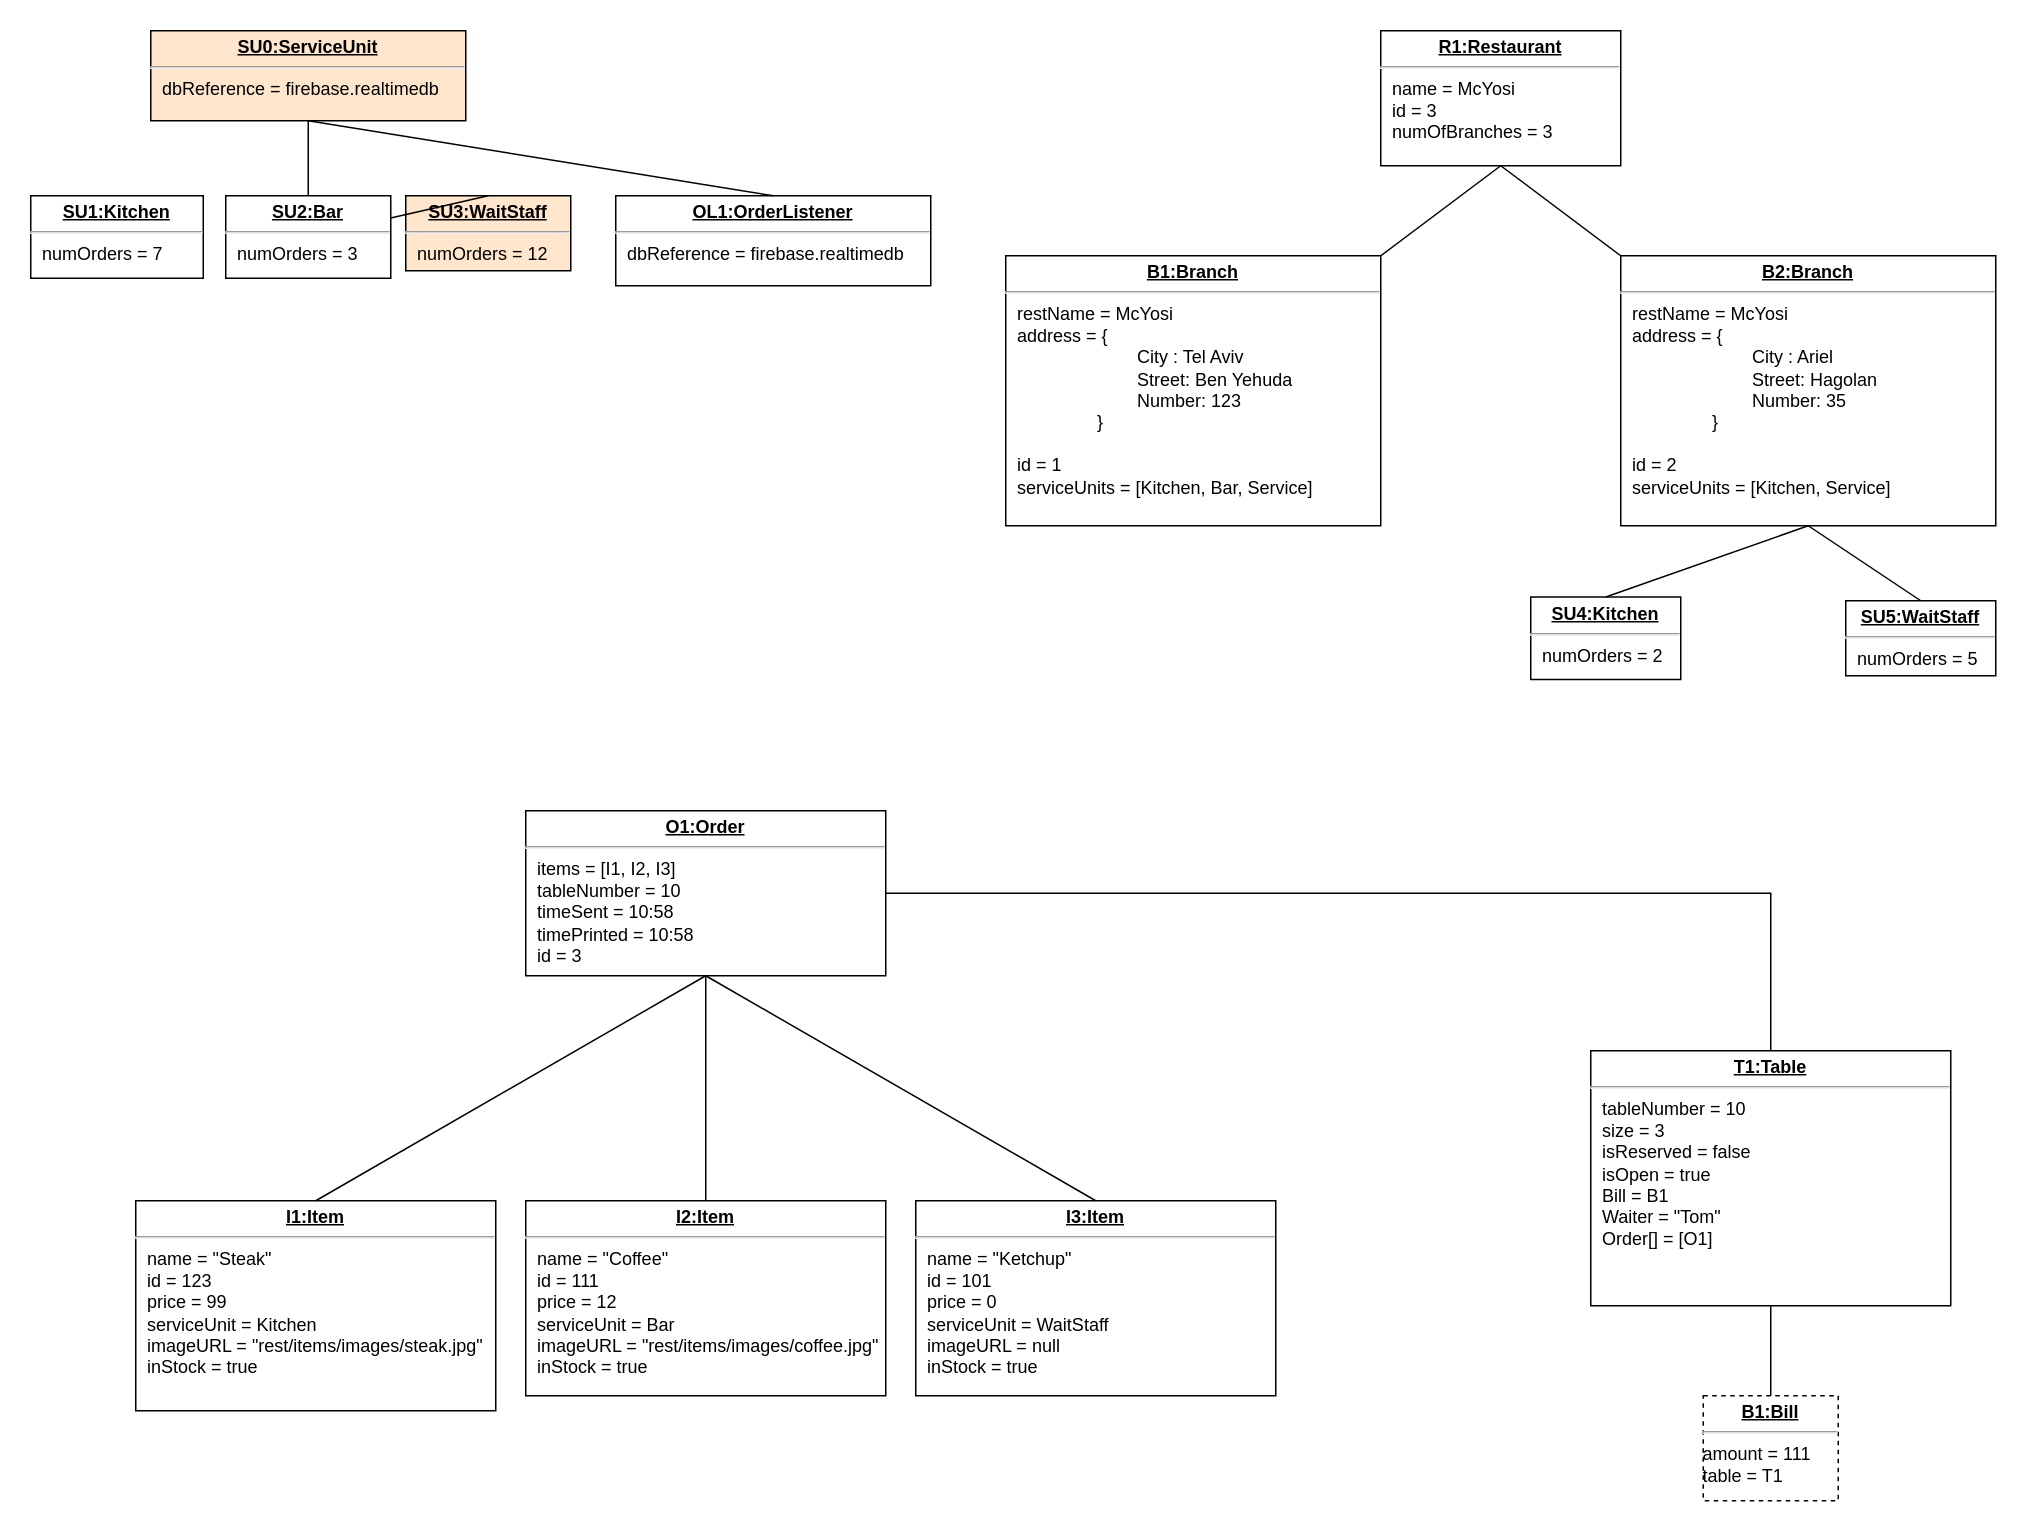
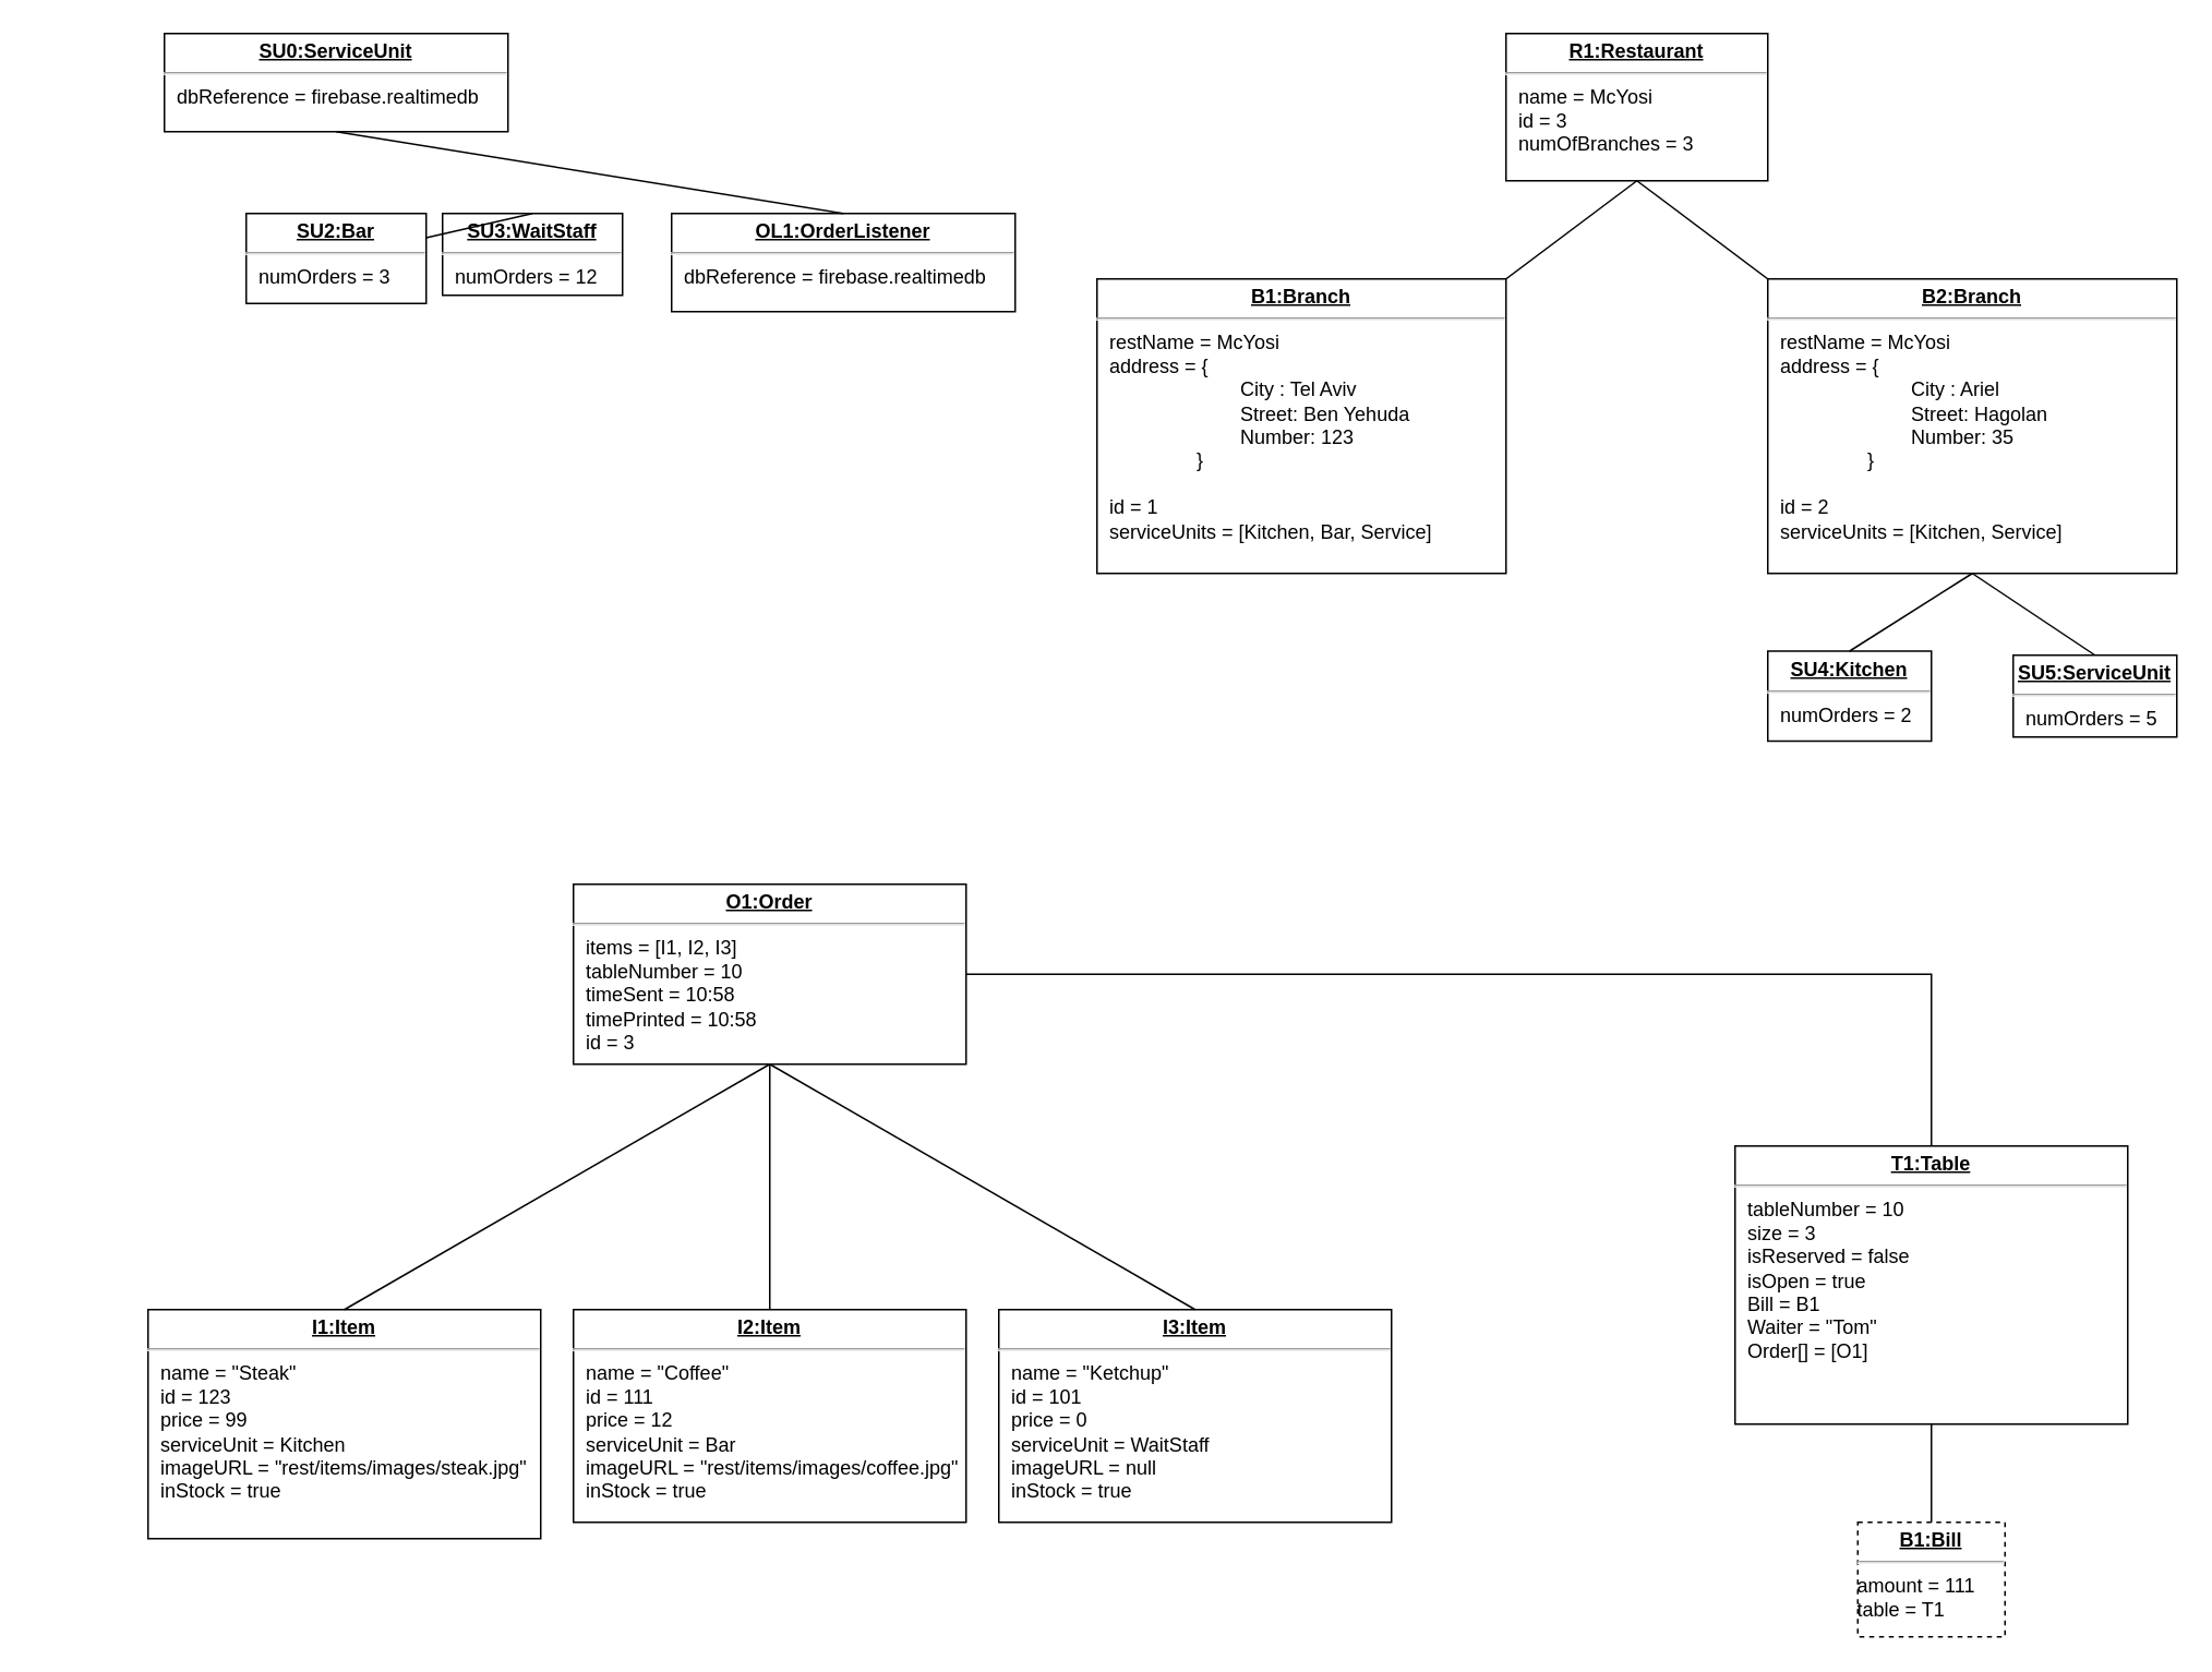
- <mxCell id="24" value="&lt;p style=&quot;margin: 0px ; margin-top: 4px ; text-align: center ; text-decoration: underline&quot;&gt;&lt;b&gt;SU0:ServiceUnit&lt;/b&gt;&lt;/p&gt;&lt;hr&gt;&lt;p style=&quot;margin: 0px ; margin-left: 8px&quot;&gt;dbReference = firebase.realtimedb&lt;/p&gt;&lt;p style=&quot;margin: 0px ; margin-left: 8px&quot;&gt;&lt;br&gt;&lt;/p&gt;" style="verticalAlign=top;align=left;overflow=fill;fontSize=12;fontFamily=Helvetica;html=1;fillColor=#ffe6cc;" vertex="1" parent="1"><mxGeometry x="100" y="20" width="210" height="60" as="geometry" /></mxCell>
+ <mxCell id="24" value="&lt;p style=&quot;margin: 0px ; margin-top: 4px ; text-align: center ; text-decoration: underline&quot;&gt;&lt;b&gt;SU0:ServiceUnit&lt;/b&gt;&lt;/p&gt;&lt;hr&gt;&lt;p style=&quot;margin: 0px ; margin-left: 8px&quot;&gt;dbReference = firebase.realtimedb&lt;/p&gt;&lt;p style=&quot;margin: 0px ; margin-left: 8px&quot;&gt;&lt;br&gt;&lt;/p&gt;" style="verticalAlign=top;align=left;overflow=fill;fontSize=12;fontFamily=Helvetica;html=1;" vertex="1" parent="1"><mxGeometry x="100" y="20" width="210" height="60" as="geometry" /></mxCell>
- <mxCell id="15" value="" style="endArrow=none;html=1;rounded=0;exitX=0.5;exitY=0;exitDx=0;exitDy=0;entryX=0.5;entryY=1;entryDx=0;entryDy=0;" edge="1" parent="1" source="11" target="24"><mxGeometry width="50" height="50" relative="1" as="geometry"><mxPoint x="225" y="100" as="sourcePoint" /><mxPoint x="205" y="80" as="targetPoint" /></mxGeometry></mxCell>
- <mxCell id="10" value="&lt;p style=&quot;margin: 0px ; margin-top: 4px ; text-align: center ; text-decoration: underline&quot;&gt;&lt;b&gt;SU3:WaitStaff&lt;/b&gt;&lt;/p&gt;&lt;hr&gt;&lt;p style=&quot;margin: 0px ; margin-left: 8px&quot;&gt;numOrders = 12&lt;/p&gt;" style="verticalAlign=top;align=left;overflow=fill;fontSize=12;fontFamily=Helvetica;html=1;fillColor=#ffe6cc;" vertex="1" parent="1"><mxGeometry x="270" y="130" width="110" height="50" as="geometry" /></mxCell>
+ <mxCell id="10" value="&lt;p style=&quot;margin: 0px ; margin-top: 4px ; text-align: center ; text-decoration: underline&quot;&gt;&lt;b&gt;SU3:WaitStaff&lt;/b&gt;&lt;/p&gt;&lt;hr&gt;&lt;p style=&quot;margin: 0px ; margin-left: 8px&quot;&gt;numOrders = 12&lt;/p&gt;" style="verticalAlign=top;align=left;overflow=fill;fontSize=12;fontFamily=Helvetica;html=1;" vertex="1" parent="1"><mxGeometry x="270" y="130" width="110" height="50" as="geometry" /></mxCell>
- <mxCell id="9" value="&lt;p style=&quot;margin: 0px ; margin-top: 4px ; text-align: center ; text-decoration: underline&quot;&gt;&lt;b&gt;SU1:Kitchen&lt;/b&gt;&lt;/p&gt;&lt;hr&gt;&lt;p style=&quot;margin: 0px ; margin-left: 8px&quot;&gt;numOrders = 7&lt;/p&gt;&lt;p style=&quot;margin: 0px ; margin-left: 8px&quot;&gt;&lt;br&gt;&lt;/p&gt;&lt;p style=&quot;margin: 0px ; margin-left: 8px&quot;&gt;&lt;br&gt;&lt;/p&gt;" style="verticalAlign=top;align=left;overflow=fill;fontSize=12;fontFamily=Helvetica;html=1;" vertex="1" parent="1"><mxGeometry x="20" y="130" width="115" height="55" as="geometry" /></mxCell>
- <mxCell id="13" value="&lt;p style=&quot;margin: 0px ; margin-top: 4px ; text-align: center ; text-decoration: underline&quot;&gt;&lt;b&gt;SU5:WaitStaff&lt;/b&gt;&lt;/p&gt;&lt;hr&gt;&lt;p style=&quot;margin: 0px ; margin-left: 8px&quot;&gt;numOrders = 5&lt;/p&gt;" style="verticalAlign=top;align=left;overflow=fill;fontSize=12;fontFamily=Helvetica;html=1;" vertex="1" parent="1"><mxGeometry x="1230" y="400" width="100" height="50" as="geometry" /></mxCell>
+ <mxCell id="13" value="&lt;p style=&quot;margin: 0px ; margin-top: 4px ; text-align: center ; text-decoration: underline&quot;&gt;&lt;b&gt;SU5:ServiceUnit&lt;/b&gt;&lt;/p&gt;&lt;hr&gt;&lt;p style=&quot;margin: 0px ; margin-left: 8px&quot;&gt;numOrders = 5&lt;/p&gt;" style="verticalAlign=top;align=left;overflow=fill;fontSize=12;fontFamily=Helvetica;html=1;" vertex="1" parent="1"><mxGeometry x="1230" y="400" width="100" height="50" as="geometry" /></mxCell>
- <mxCell id="12" value="&lt;p style=&quot;margin: 0px ; margin-top: 4px ; text-align: center ; text-decoration: underline&quot;&gt;&lt;b&gt;SU4:Kitchen&lt;/b&gt;&lt;/p&gt;&lt;hr&gt;&lt;p style=&quot;margin: 0px ; margin-left: 8px&quot;&gt;numOrders = 2&lt;/p&gt;&lt;p style=&quot;margin: 0px ; margin-left: 8px&quot;&gt;&lt;br&gt;&lt;/p&gt;&lt;p style=&quot;margin: 0px ; margin-left: 8px&quot;&gt;&lt;br&gt;&lt;/p&gt;" style="verticalAlign=top;align=left;overflow=fill;fontSize=12;fontFamily=Helvetica;html=1;" vertex="1" parent="1"><mxGeometry x="1020" y="397.5" width="100" height="55" as="geometry" /></mxCell>
+ <mxCell id="12" value="&lt;p style=&quot;margin: 0px ; margin-top: 4px ; text-align: center ; text-decoration: underline&quot;&gt;&lt;b&gt;SU4:Kitchen&lt;/b&gt;&lt;/p&gt;&lt;hr&gt;&lt;p style=&quot;margin: 0px ; margin-left: 8px&quot;&gt;numOrders = 2&lt;/p&gt;&lt;p style=&quot;margin: 0px ; margin-left: 8px&quot;&gt;&lt;br&gt;&lt;/p&gt;&lt;p style=&quot;margin: 0px ; margin-left: 8px&quot;&gt;&lt;br&gt;&lt;/p&gt;" style="verticalAlign=top;align=left;overflow=fill;fontSize=12;fontFamily=Helvetica;html=1;" vertex="1" parent="1"><mxGeometry x="1080" y="397.5" width="100" height="55" as="geometry" /></mxCell>
